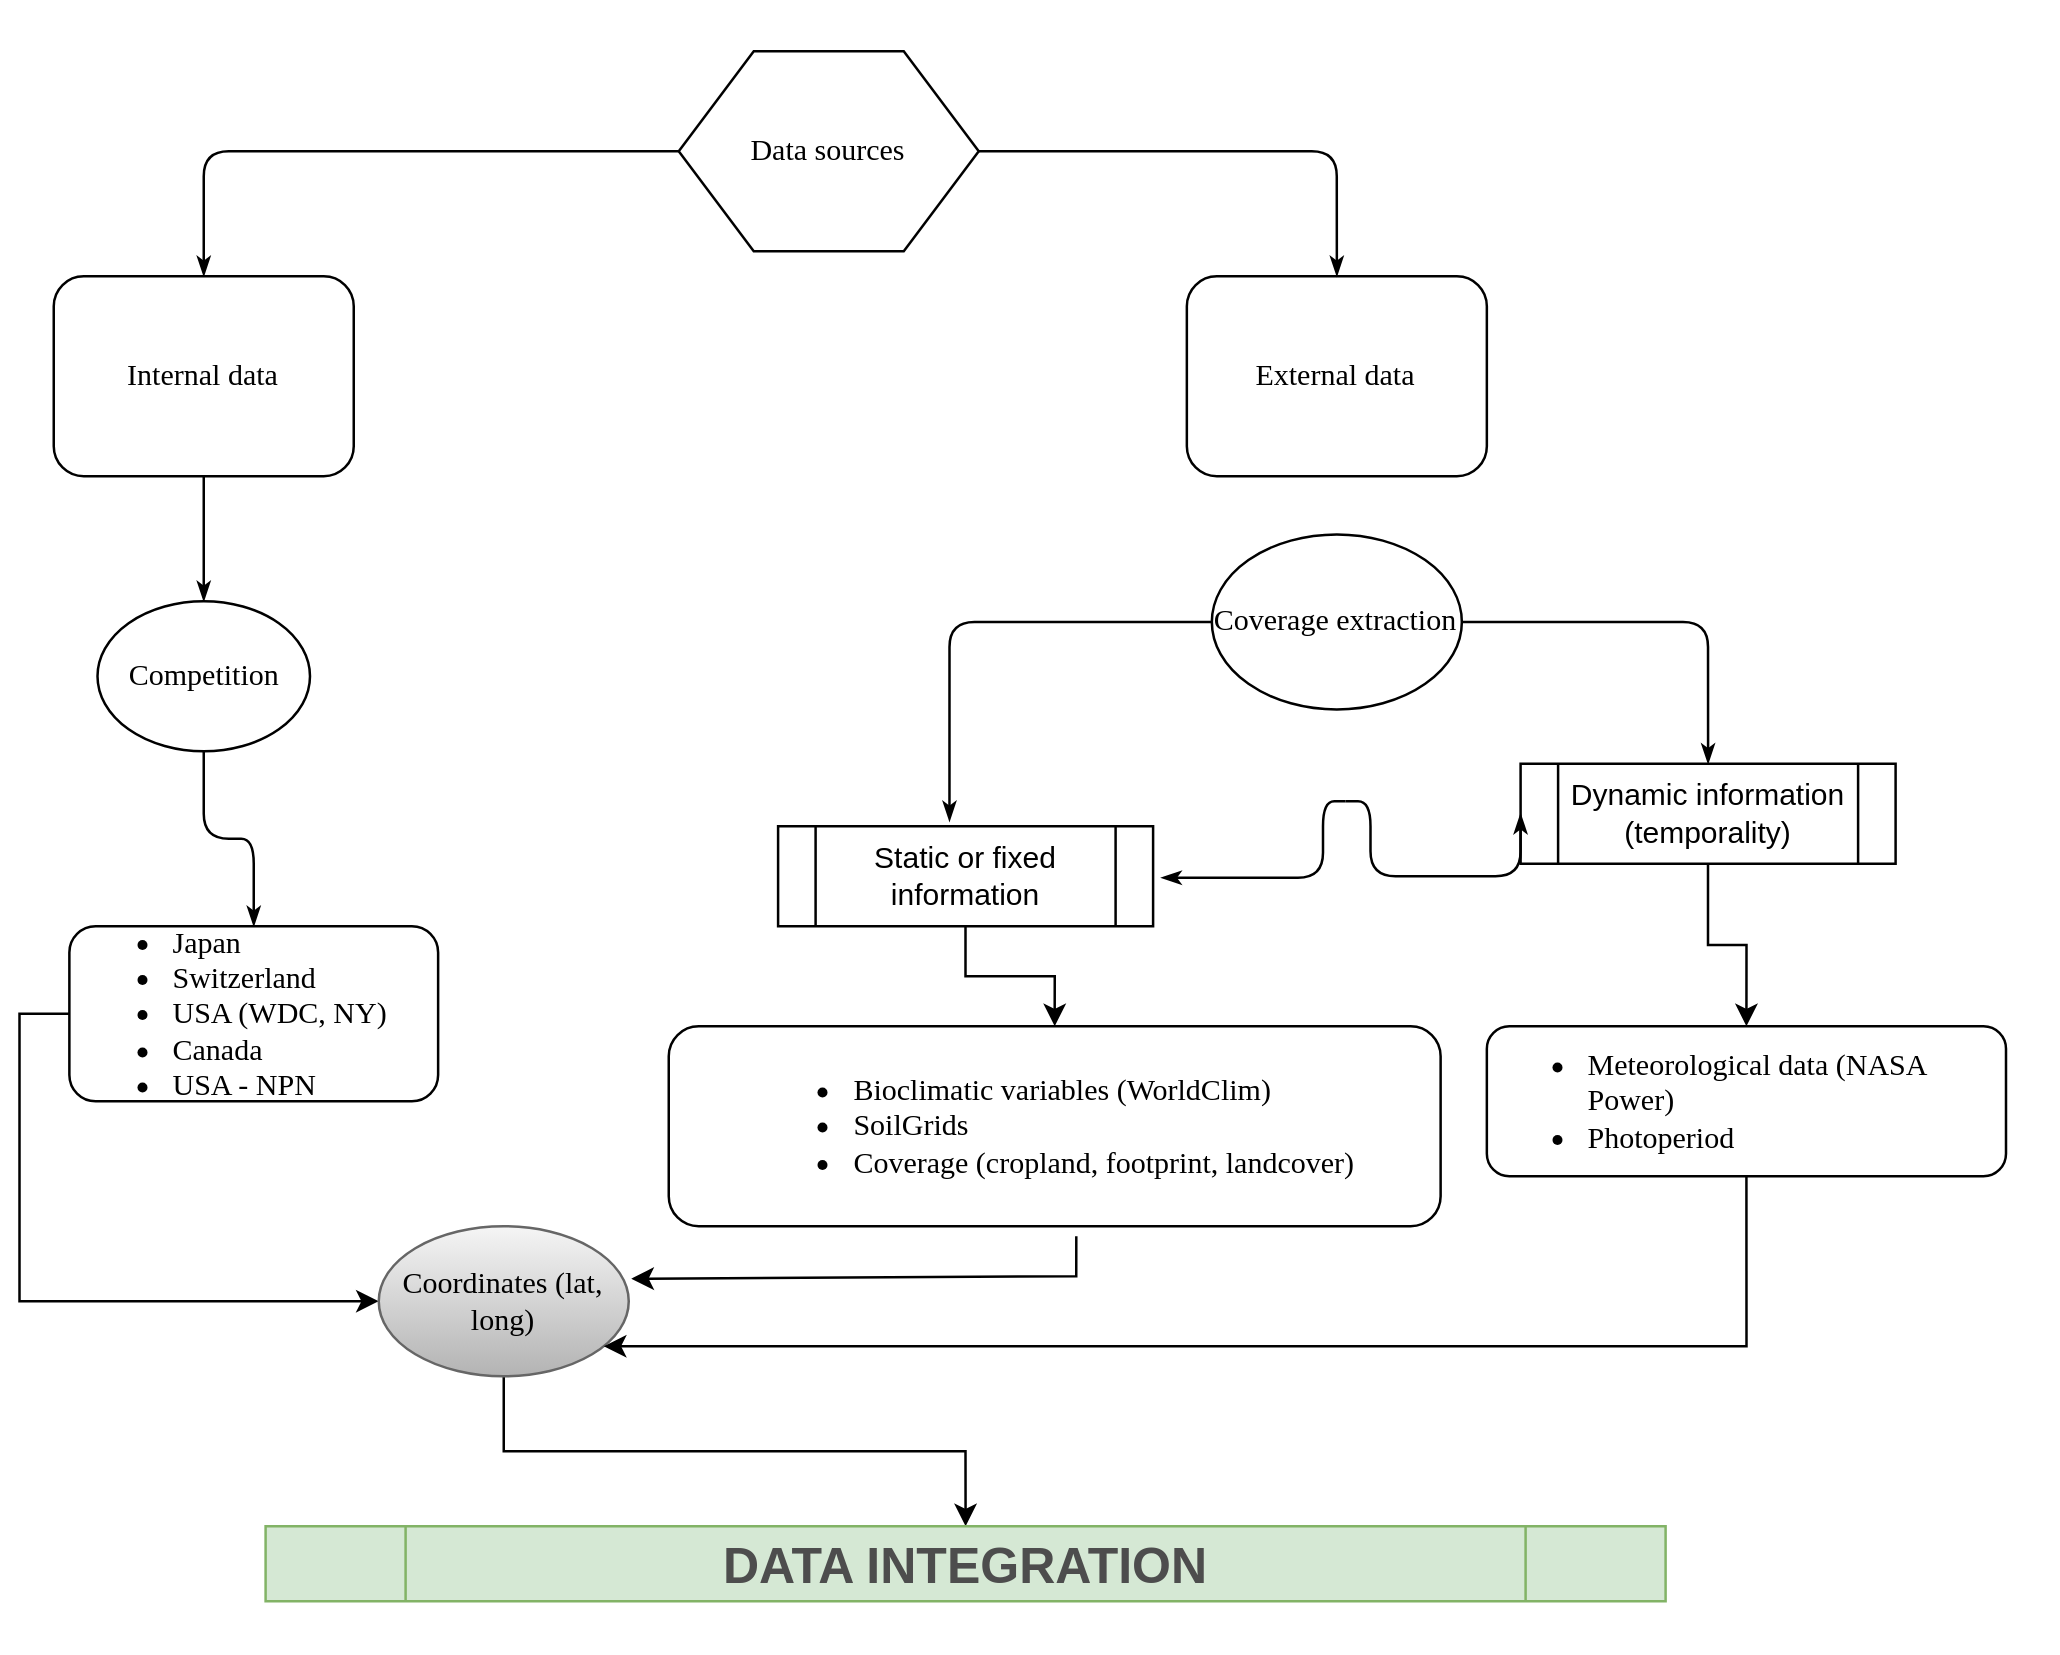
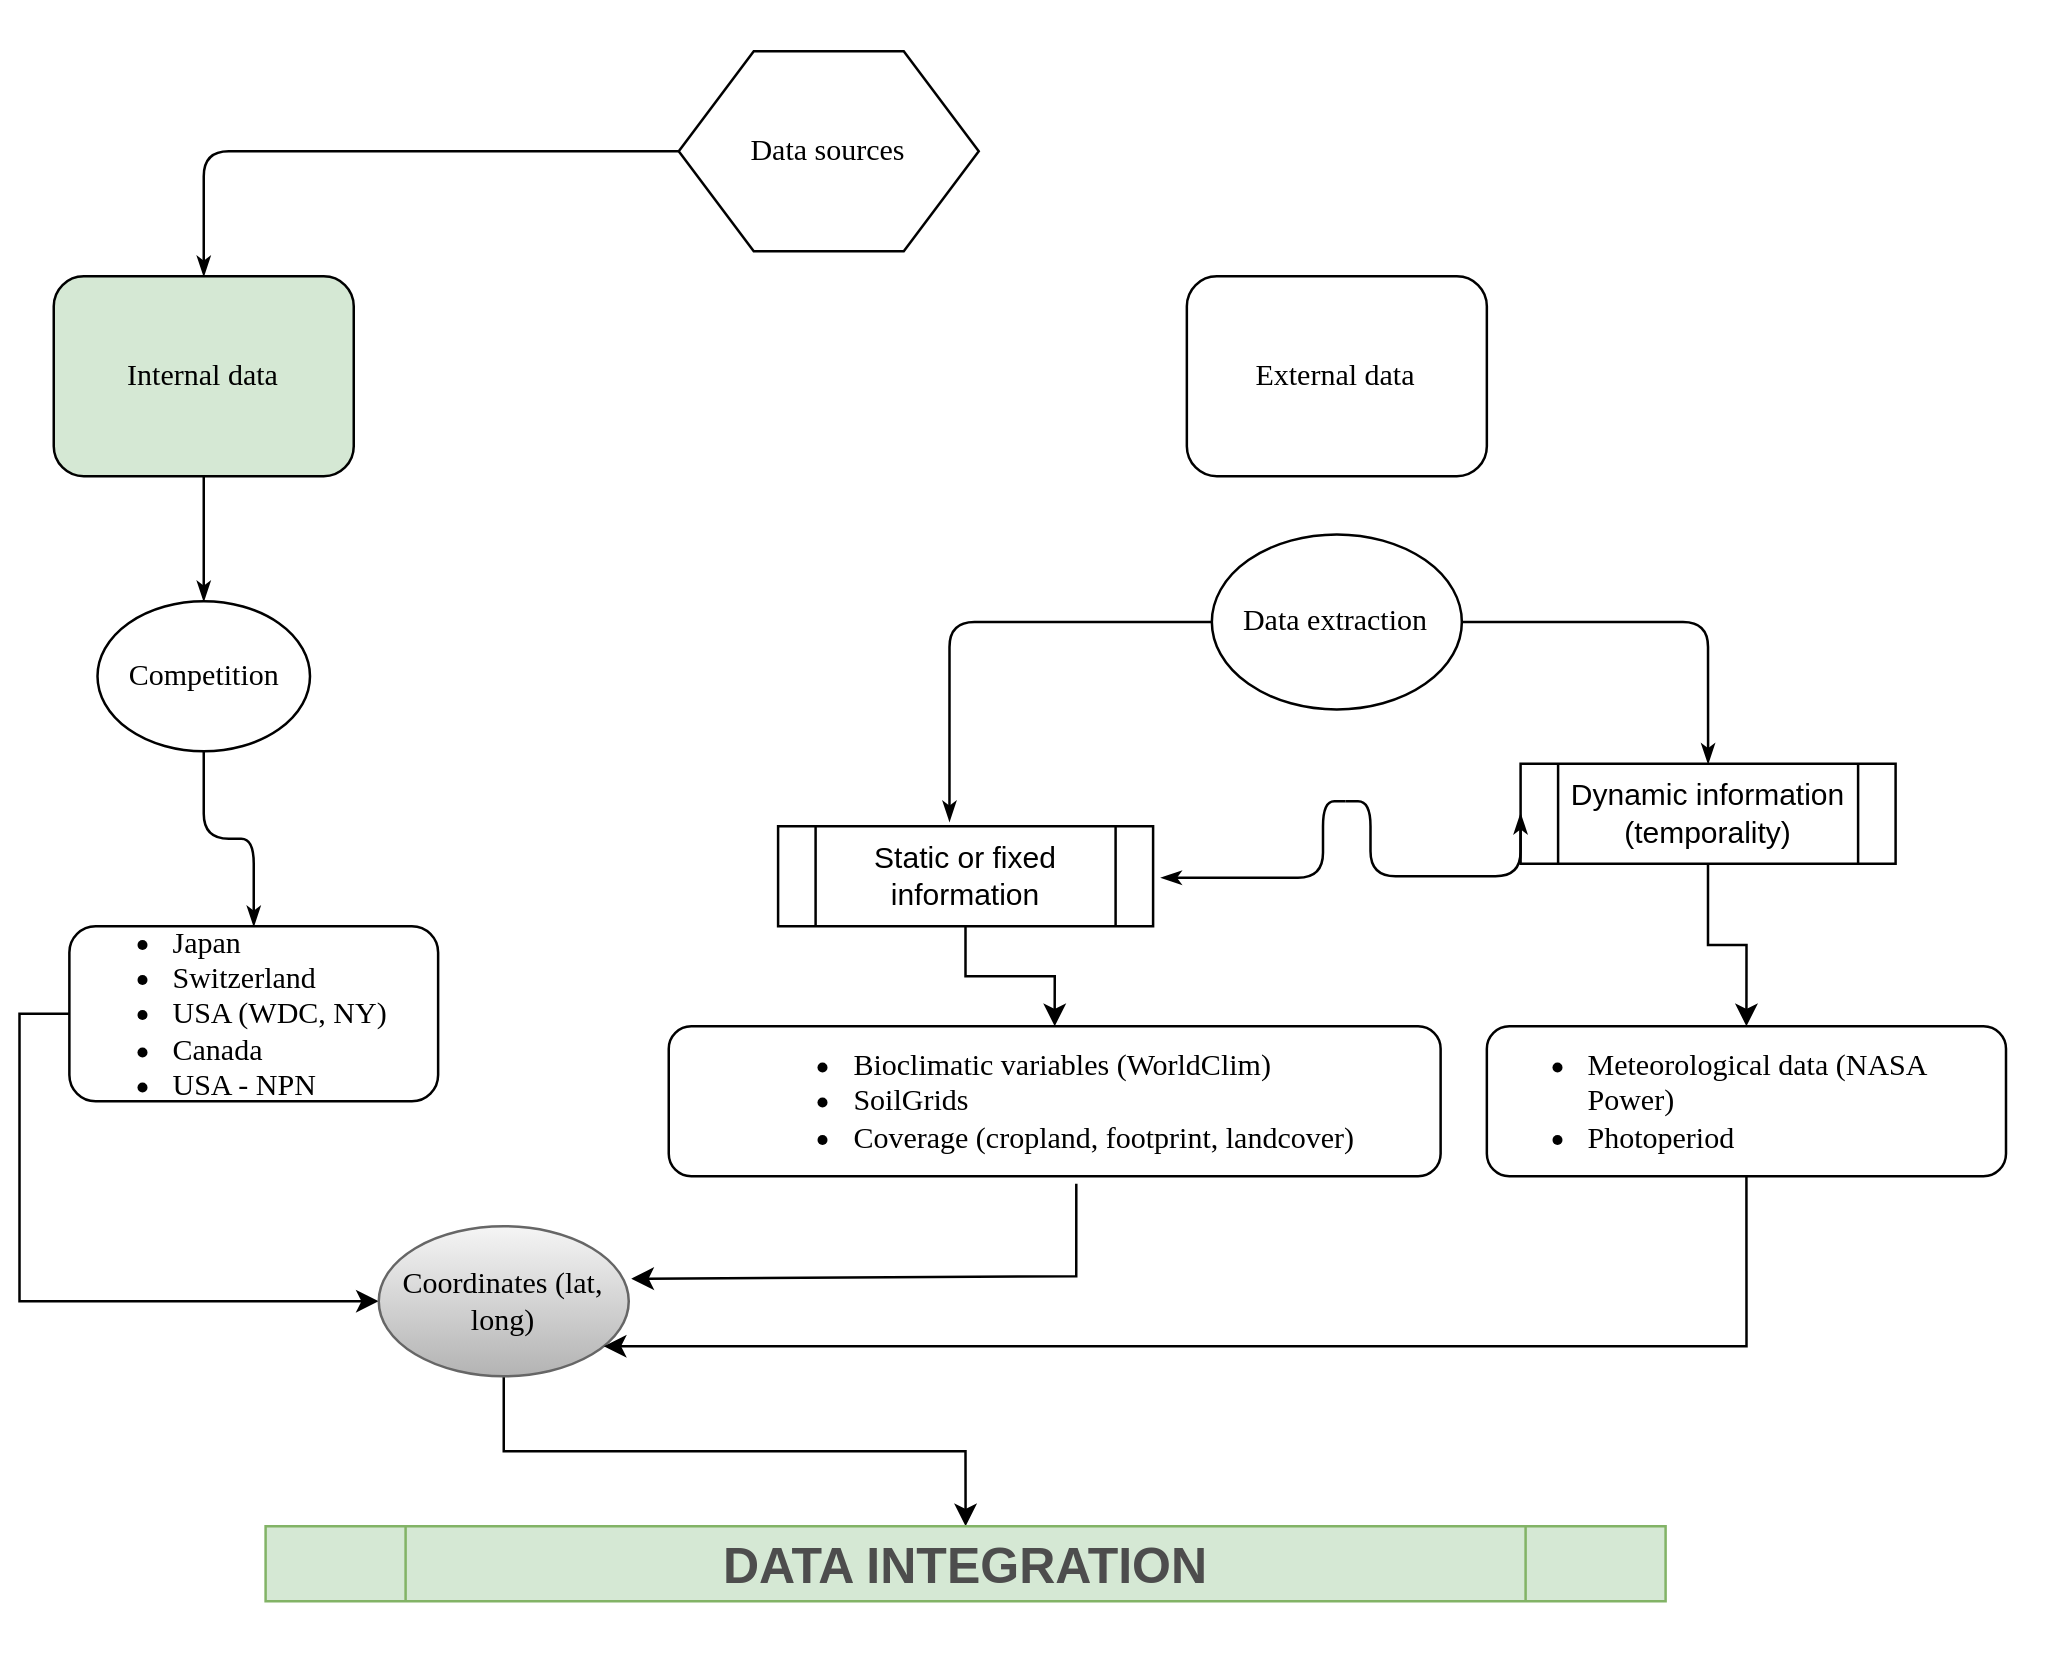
- <mxCell id="10" style="edgeStyle=orthogonalEdgeStyle;rounded=1;html=1;labelBackgroundColor=none;startArrow=none;startFill=0;startSize=5;endArrow=classicThin;endFill=1;endSize=5;jettySize=auto;orthogonalLoop=1;strokeWidth=1;fontFamily=Verdana;fontSize=8;exitX=1;exitY=0.5;exitDx=0;exitDy=0;entryX=0.5;entryY=0;entryDx=0;entryDy=0;" edge="1" parent="1" source="3" target="7"><mxGeometry relative="1" as="geometry"><mxPoint x="500" y="65" as="sourcePoint" /><mxPoint x="570" y="90" as="targetPoint" /></mxGeometry></mxCell>
- <mxCell id="5" value="Internal data" style="rounded=1;whiteSpace=wrap;html=1;shadow=0;labelBackgroundColor=none;strokeWidth=1;fontFamily=Verdana;fontSize=12;align=center;" parent="1" vertex="1"><mxGeometry x="20" y="110" width="120" height="80" as="geometry" /></mxCell>
+ <mxCell id="5" value="Internal data" style="rounded=1;whiteSpace=wrap;html=1;shadow=0;labelBackgroundColor=none;strokeWidth=1;fontFamily=Verdana;fontSize=12;align=center;fillColor=#d5e8d4;" parent="1" vertex="1"><mxGeometry x="20" y="110" width="120" height="80" as="geometry" /></mxCell>
- <mxCell id="9" value="Coverage extraction" style="ellipse;whiteSpace=wrap;html=1;rounded=1;shadow=0;labelBackgroundColor=none;strokeWidth=1;fontFamily=Verdana;fontSize=12;align=center;" parent="1" vertex="1"><mxGeometry x="483.24" y="213.28" width="100" height="70" as="geometry" /></mxCell>
+ <mxCell id="9" value="Data extraction" style="ellipse;whiteSpace=wrap;html=1;rounded=1;shadow=0;labelBackgroundColor=none;strokeWidth=1;fontFamily=Verdana;fontSize=12;align=center;" parent="1" vertex="1"><mxGeometry x="483.24" y="213.28" width="100" height="70" as="geometry" /></mxCell>
- <mxCell id="16" value="&lt;ul&gt;&lt;li style=&quot;text-align: left;&quot;&gt;Bioclimatic variables (WorldClim)&lt;/li&gt;&lt;li style=&quot;text-align: left;&quot;&gt;SoilGrids&lt;/li&gt;&lt;li style=&quot;text-align: left;&quot;&gt;Coverage (cropland, footprint, landcover)&lt;br&gt;&lt;/li&gt;&lt;/ul&gt;" style="rounded=1;whiteSpace=wrap;html=1;shadow=0;labelBackgroundColor=none;strokeWidth=1;fontFamily=Verdana;fontSize=12;align=center;" vertex="1" parent="1"><mxGeometry x="266" y="410" width="308.75" height="80" as="geometry" /></mxCell>
+ <mxCell id="16" value="&lt;ul&gt;&lt;li style=&quot;text-align: left;&quot;&gt;Bioclimatic variables (WorldClim)&lt;/li&gt;&lt;li style=&quot;text-align: left;&quot;&gt;SoilGrids&lt;/li&gt;&lt;li style=&quot;text-align: left;&quot;&gt;Coverage (cropland, footprint, landcover)&lt;br&gt;&lt;/li&gt;&lt;/ul&gt;" style="rounded=1;whiteSpace=wrap;html=1;shadow=0;labelBackgroundColor=none;strokeWidth=1;fontFamily=Verdana;fontSize=12;align=center;" vertex="1" parent="1"><mxGeometry x="266" y="410" width="308.75" height="60" as="geometry" /></mxCell>
